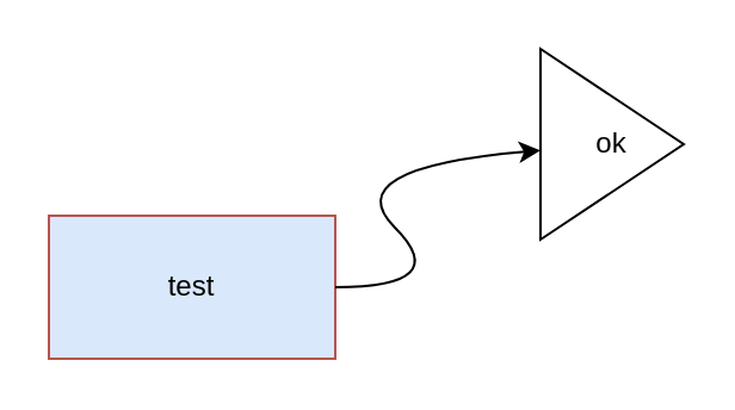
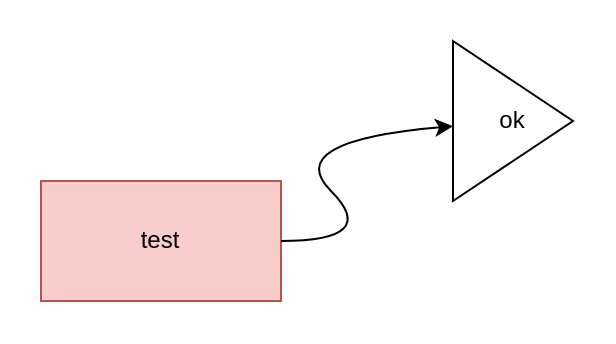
- <mxCell id="2" value="test" style="rounded=0;whiteSpace=wrap;html=1;fillColor=#dae8fc;strokeColor=#b85450;" vertex="1" parent="1"><mxGeometry x="20" y="90" width="120" height="60" as="geometry" /></mxCell>
+ <mxCell id="2" value="test" style="rounded=0;whiteSpace=wrap;html=1;fillColor=#f8cecc;strokeColor=#b85450;" vertex="1" parent="1"><mxGeometry x="20" y="90" width="120" height="60" as="geometry" /></mxCell>
